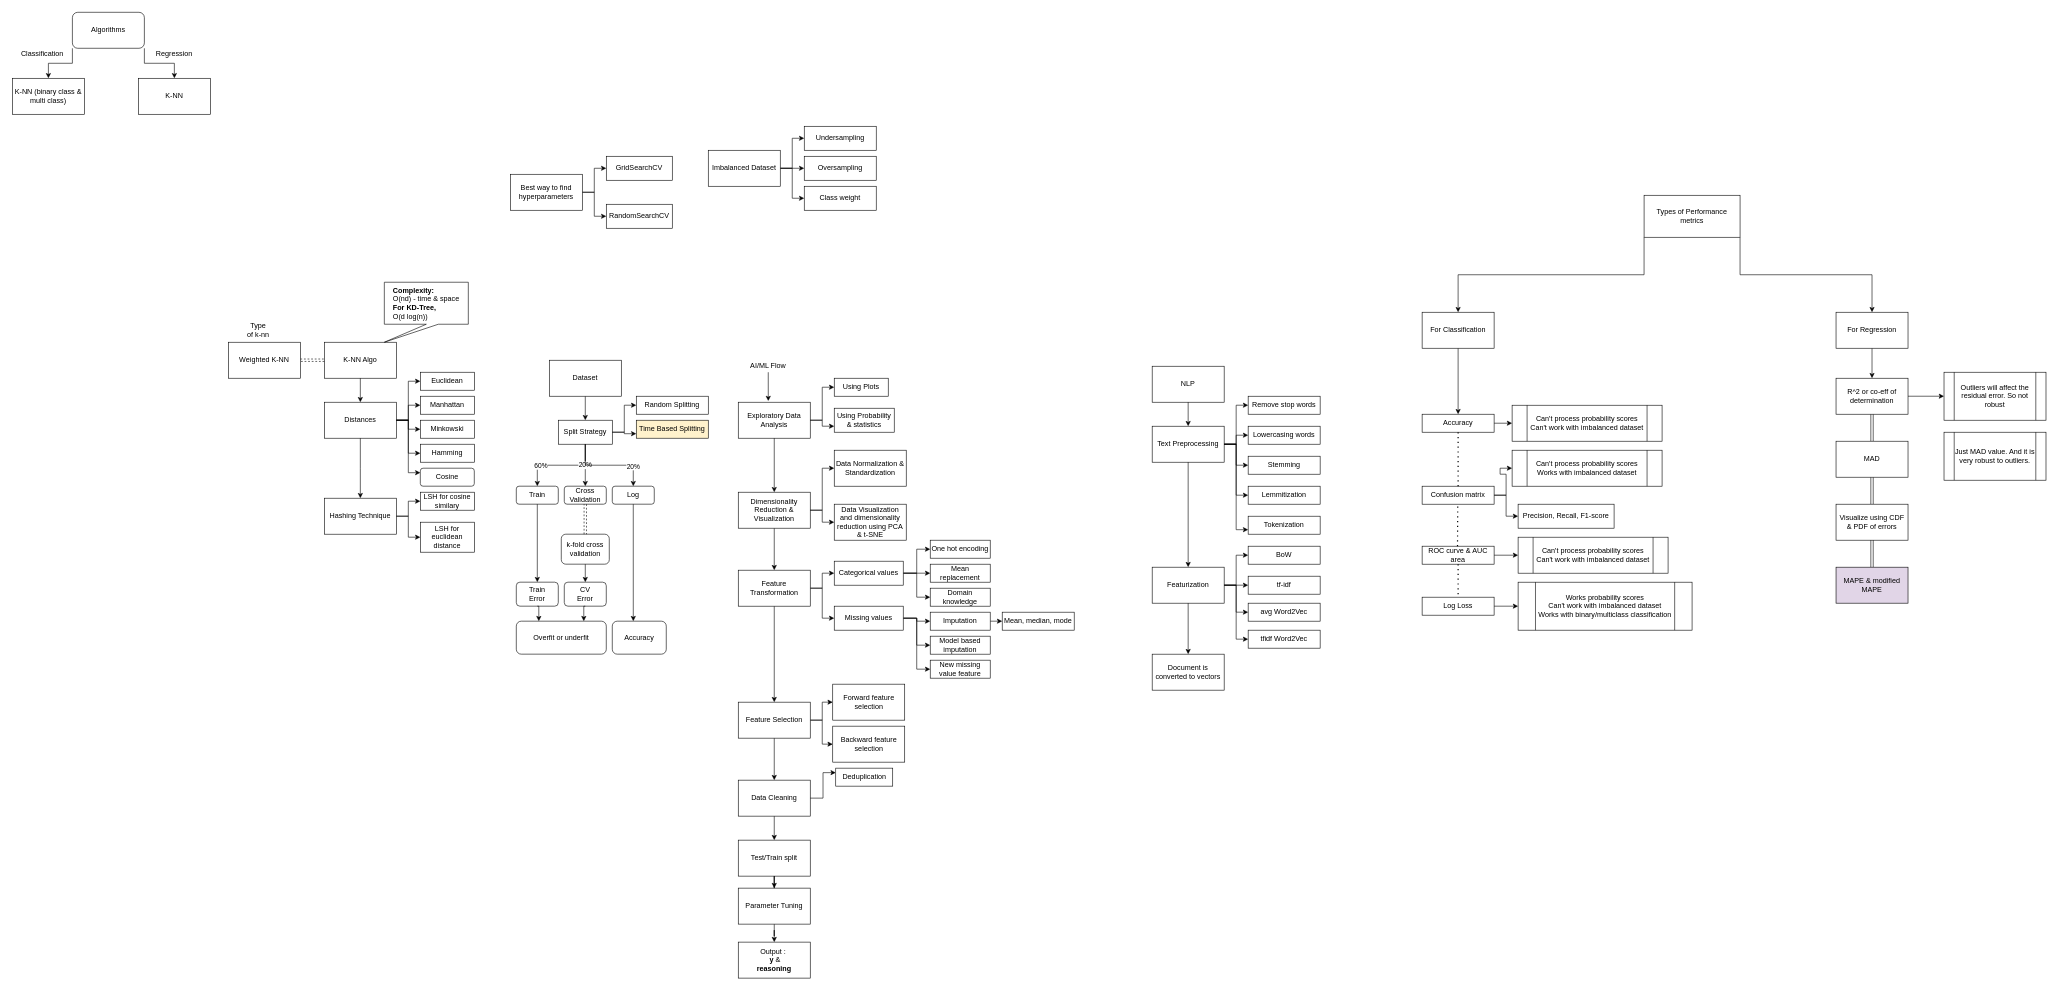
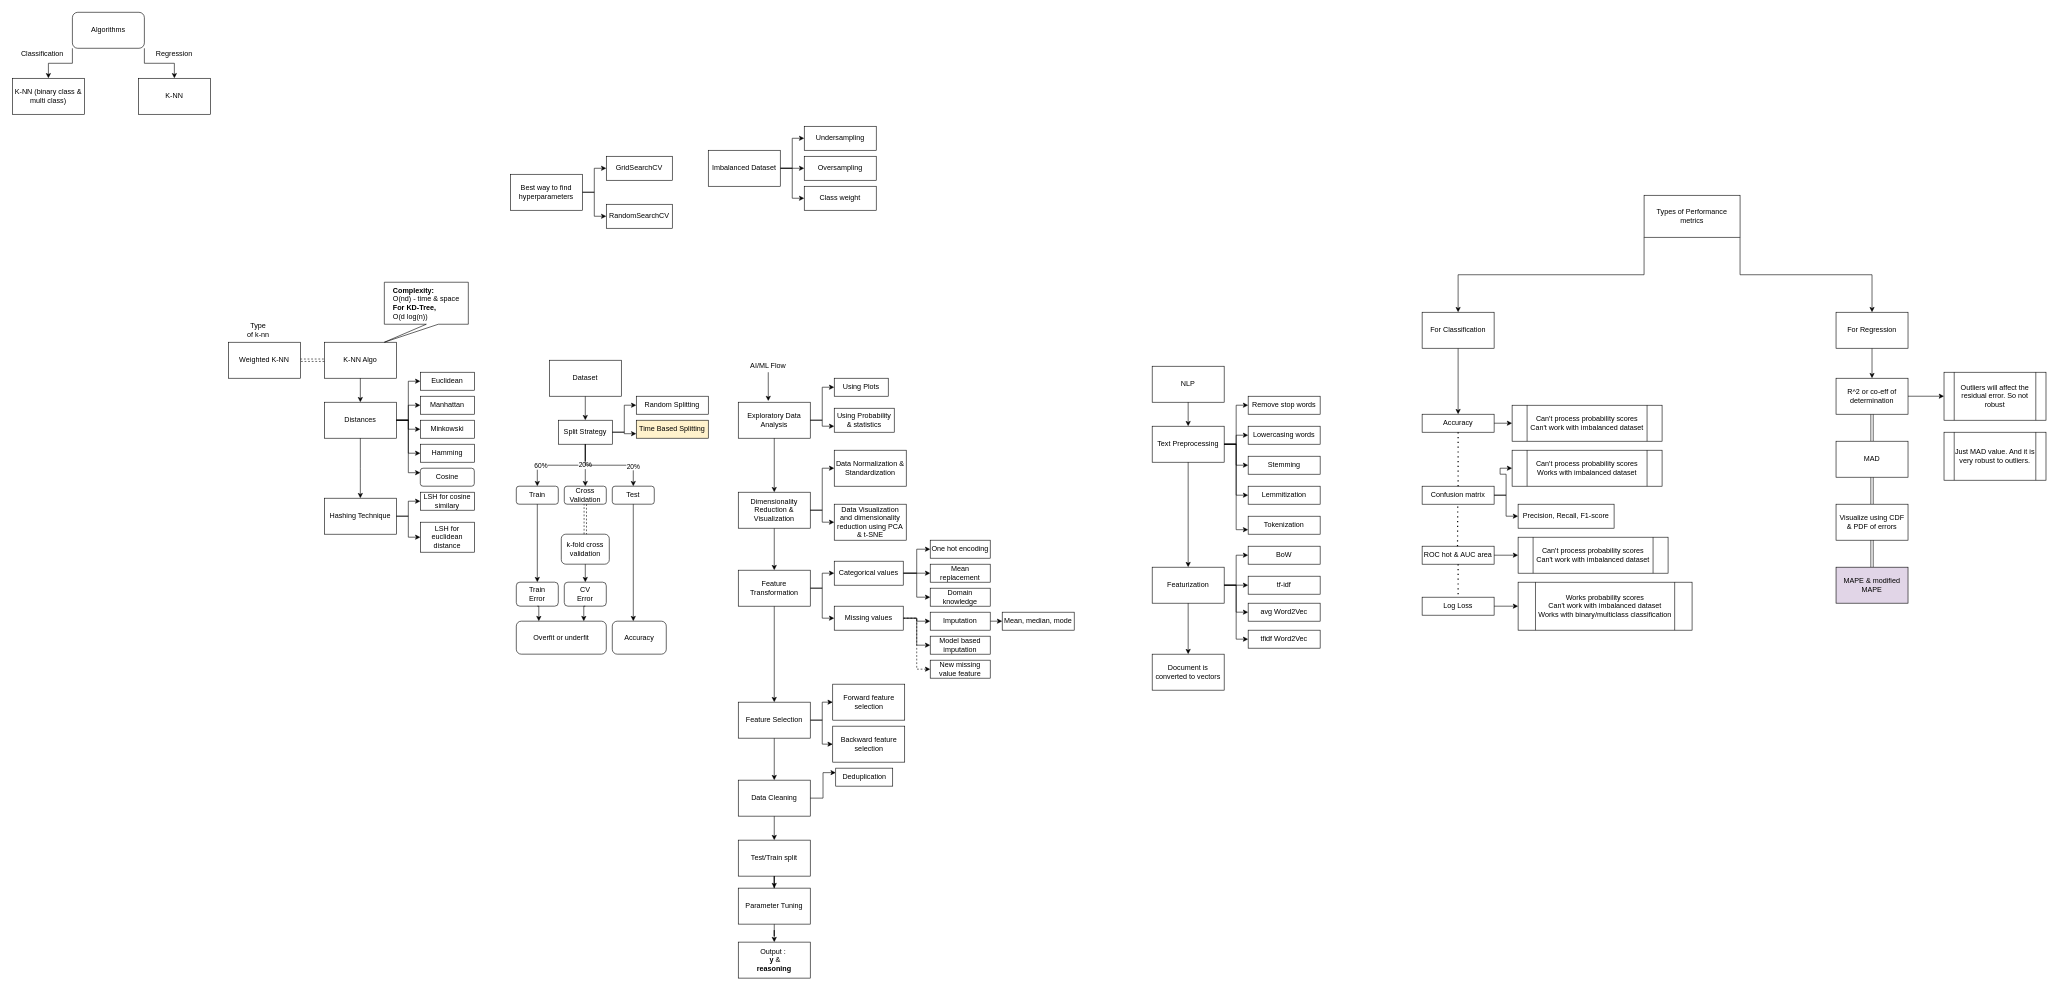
- <mxCell id="55" value="Log" style="rounded=1;whiteSpace=wrap;html=1;" parent="48" vertex="1"><mxGeometry x="160" y="210" width="70" height="30" as="geometry" /></mxCell>
+ <mxCell id="55" value="Test" style="rounded=1;whiteSpace=wrap;html=1;" parent="48" vertex="1"><mxGeometry x="160" y="210" width="70" height="30" as="geometry" /></mxCell>
- <mxCell id="158" value="ROC curve &amp;amp; AUC area" style="rounded=0;whiteSpace=wrap;html=1;" parent="1" vertex="1"><mxGeometry x="2370" y="910" width="120" height="30" as="geometry" /></mxCell>
+ <mxCell id="158" value="ROC hot &amp;amp; AUC area" style="rounded=0;whiteSpace=wrap;html=1;" parent="1" vertex="1"><mxGeometry x="2370" y="910" width="120" height="30" as="geometry" /></mxCell>
- <mxCell id="140" style="edgeStyle=orthogonalEdgeStyle;rounded=0;orthogonalLoop=1;jettySize=auto;html=1;exitX=1;exitY=0.5;exitDx=0;exitDy=0;entryX=0;entryY=0.5;entryDx=0;entryDy=0;" parent="1" source="141" target="145" edge="1"><mxGeometry relative="1" as="geometry" /></mxCell>
+ <mxCell id="140" style="edgeStyle=orthogonalEdgeStyle;rounded=0;orthogonalLoop=1;jettySize=auto;html=1;exitX=1;exitY=0.5;exitDx=0;exitDy=0;entryX=0;entryY=0.5;entryDx=0;entryDy=0;dashed=1;" parent="1" source="141" target="145" edge="1"><mxGeometry relative="1" as="geometry" /></mxCell>
